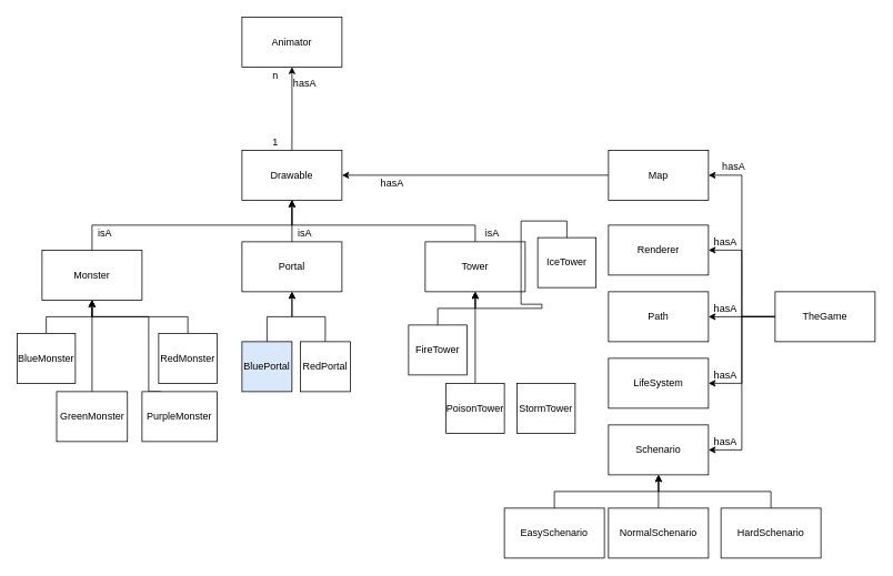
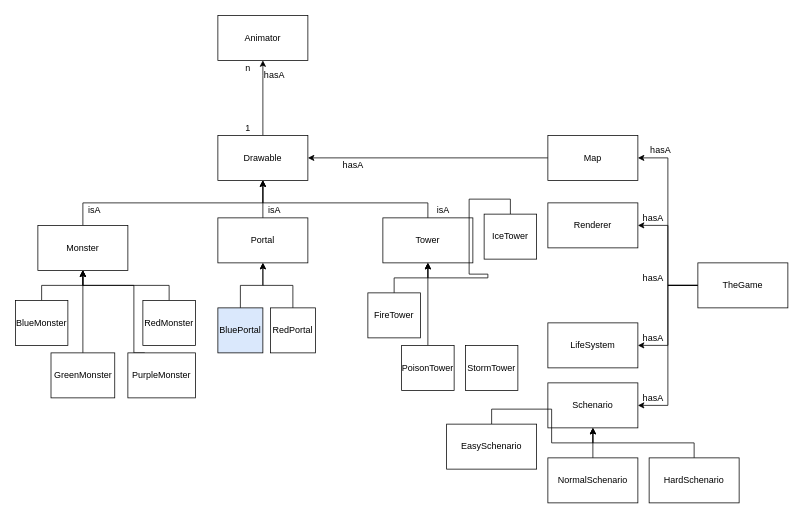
- <mxCell id="44" value="Path" style="rounded=0;whiteSpace=wrap;html=1;" parent="1" vertex="1"><mxGeometry x="730" y="350" width="120" height="60" as="geometry" /></mxCell>
- <mxCell id="38" style="edgeStyle=orthogonalEdgeStyle;rounded=0;orthogonalLoop=1;jettySize=auto;html=1;exitX=0;exitY=0.5;exitDx=0;exitDy=0;entryX=1;entryY=0.5;entryDx=0;entryDy=0;" parent="1" source="41" target="44" edge="1"><mxGeometry relative="1" as="geometry" /></mxCell>
- <mxCell id="54" value="EasySchenario" style="rounded=0;whiteSpace=wrap;html=1;" parent="1" vertex="1"><mxGeometry x="605" y="610" width="120" height="60" as="geometry" /></mxCell>
+ <mxCell id="54" value="EasySchenario" style="rounded=0;whiteSpace=wrap;html=1;" parent="1" vertex="1"><mxGeometry x="595" y="565" width="120" height="60" as="geometry" /></mxCell>
